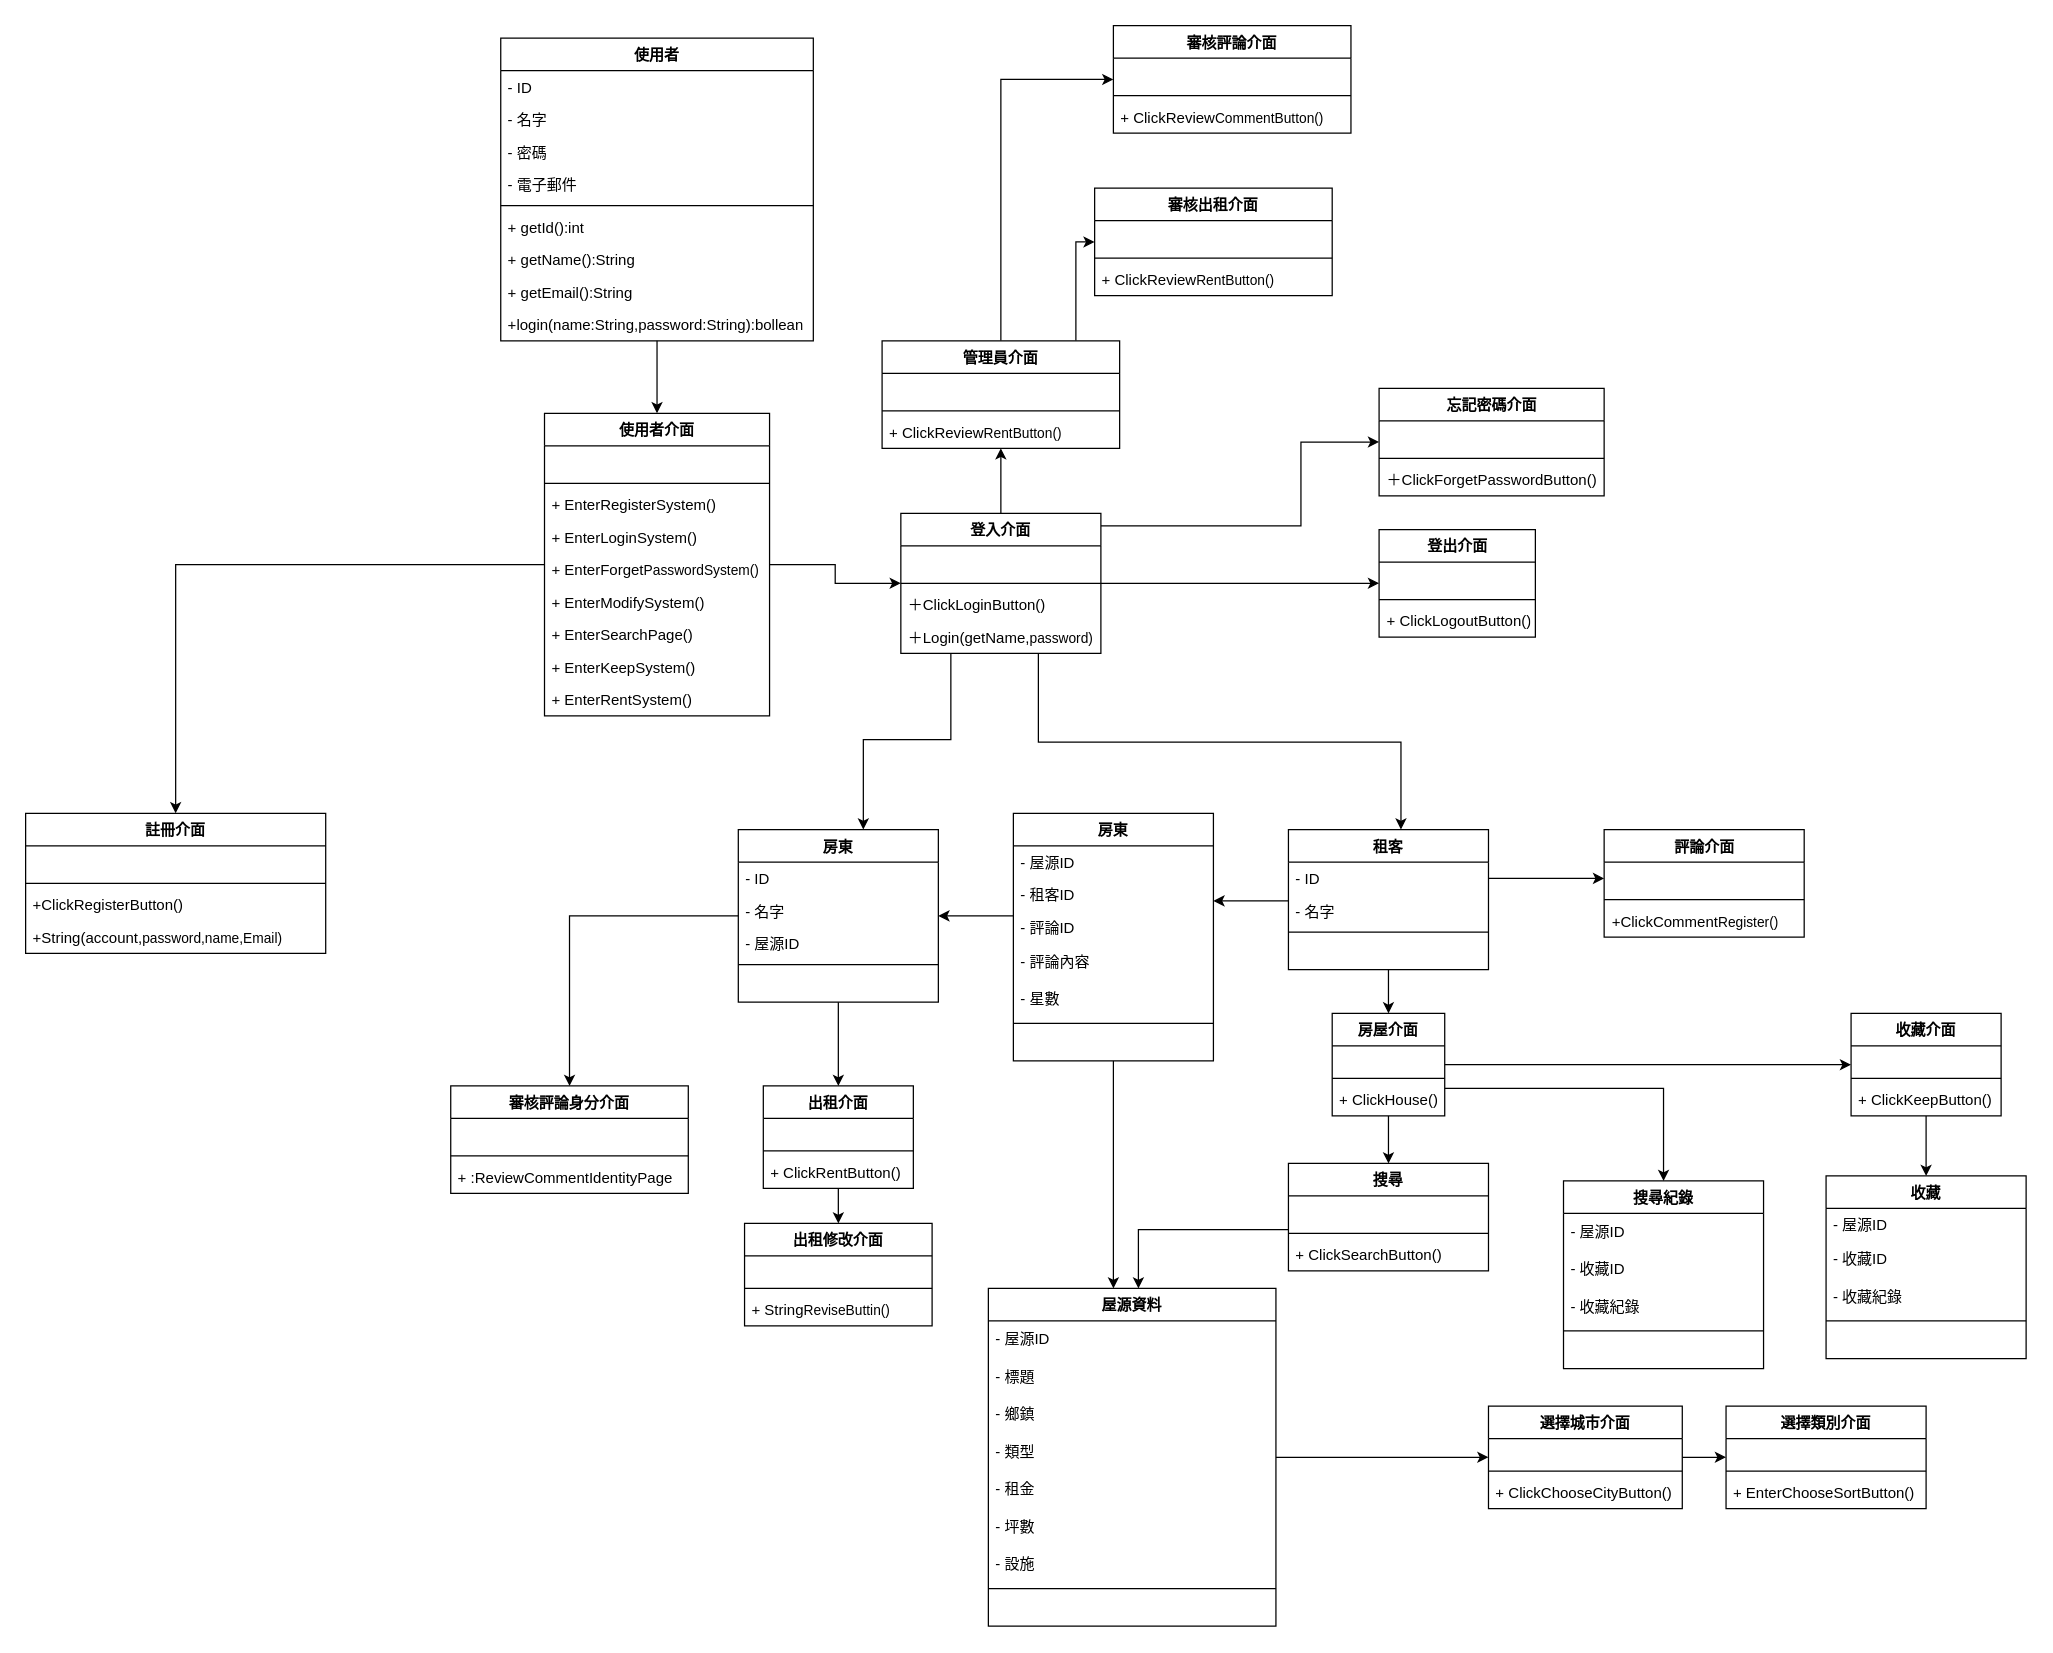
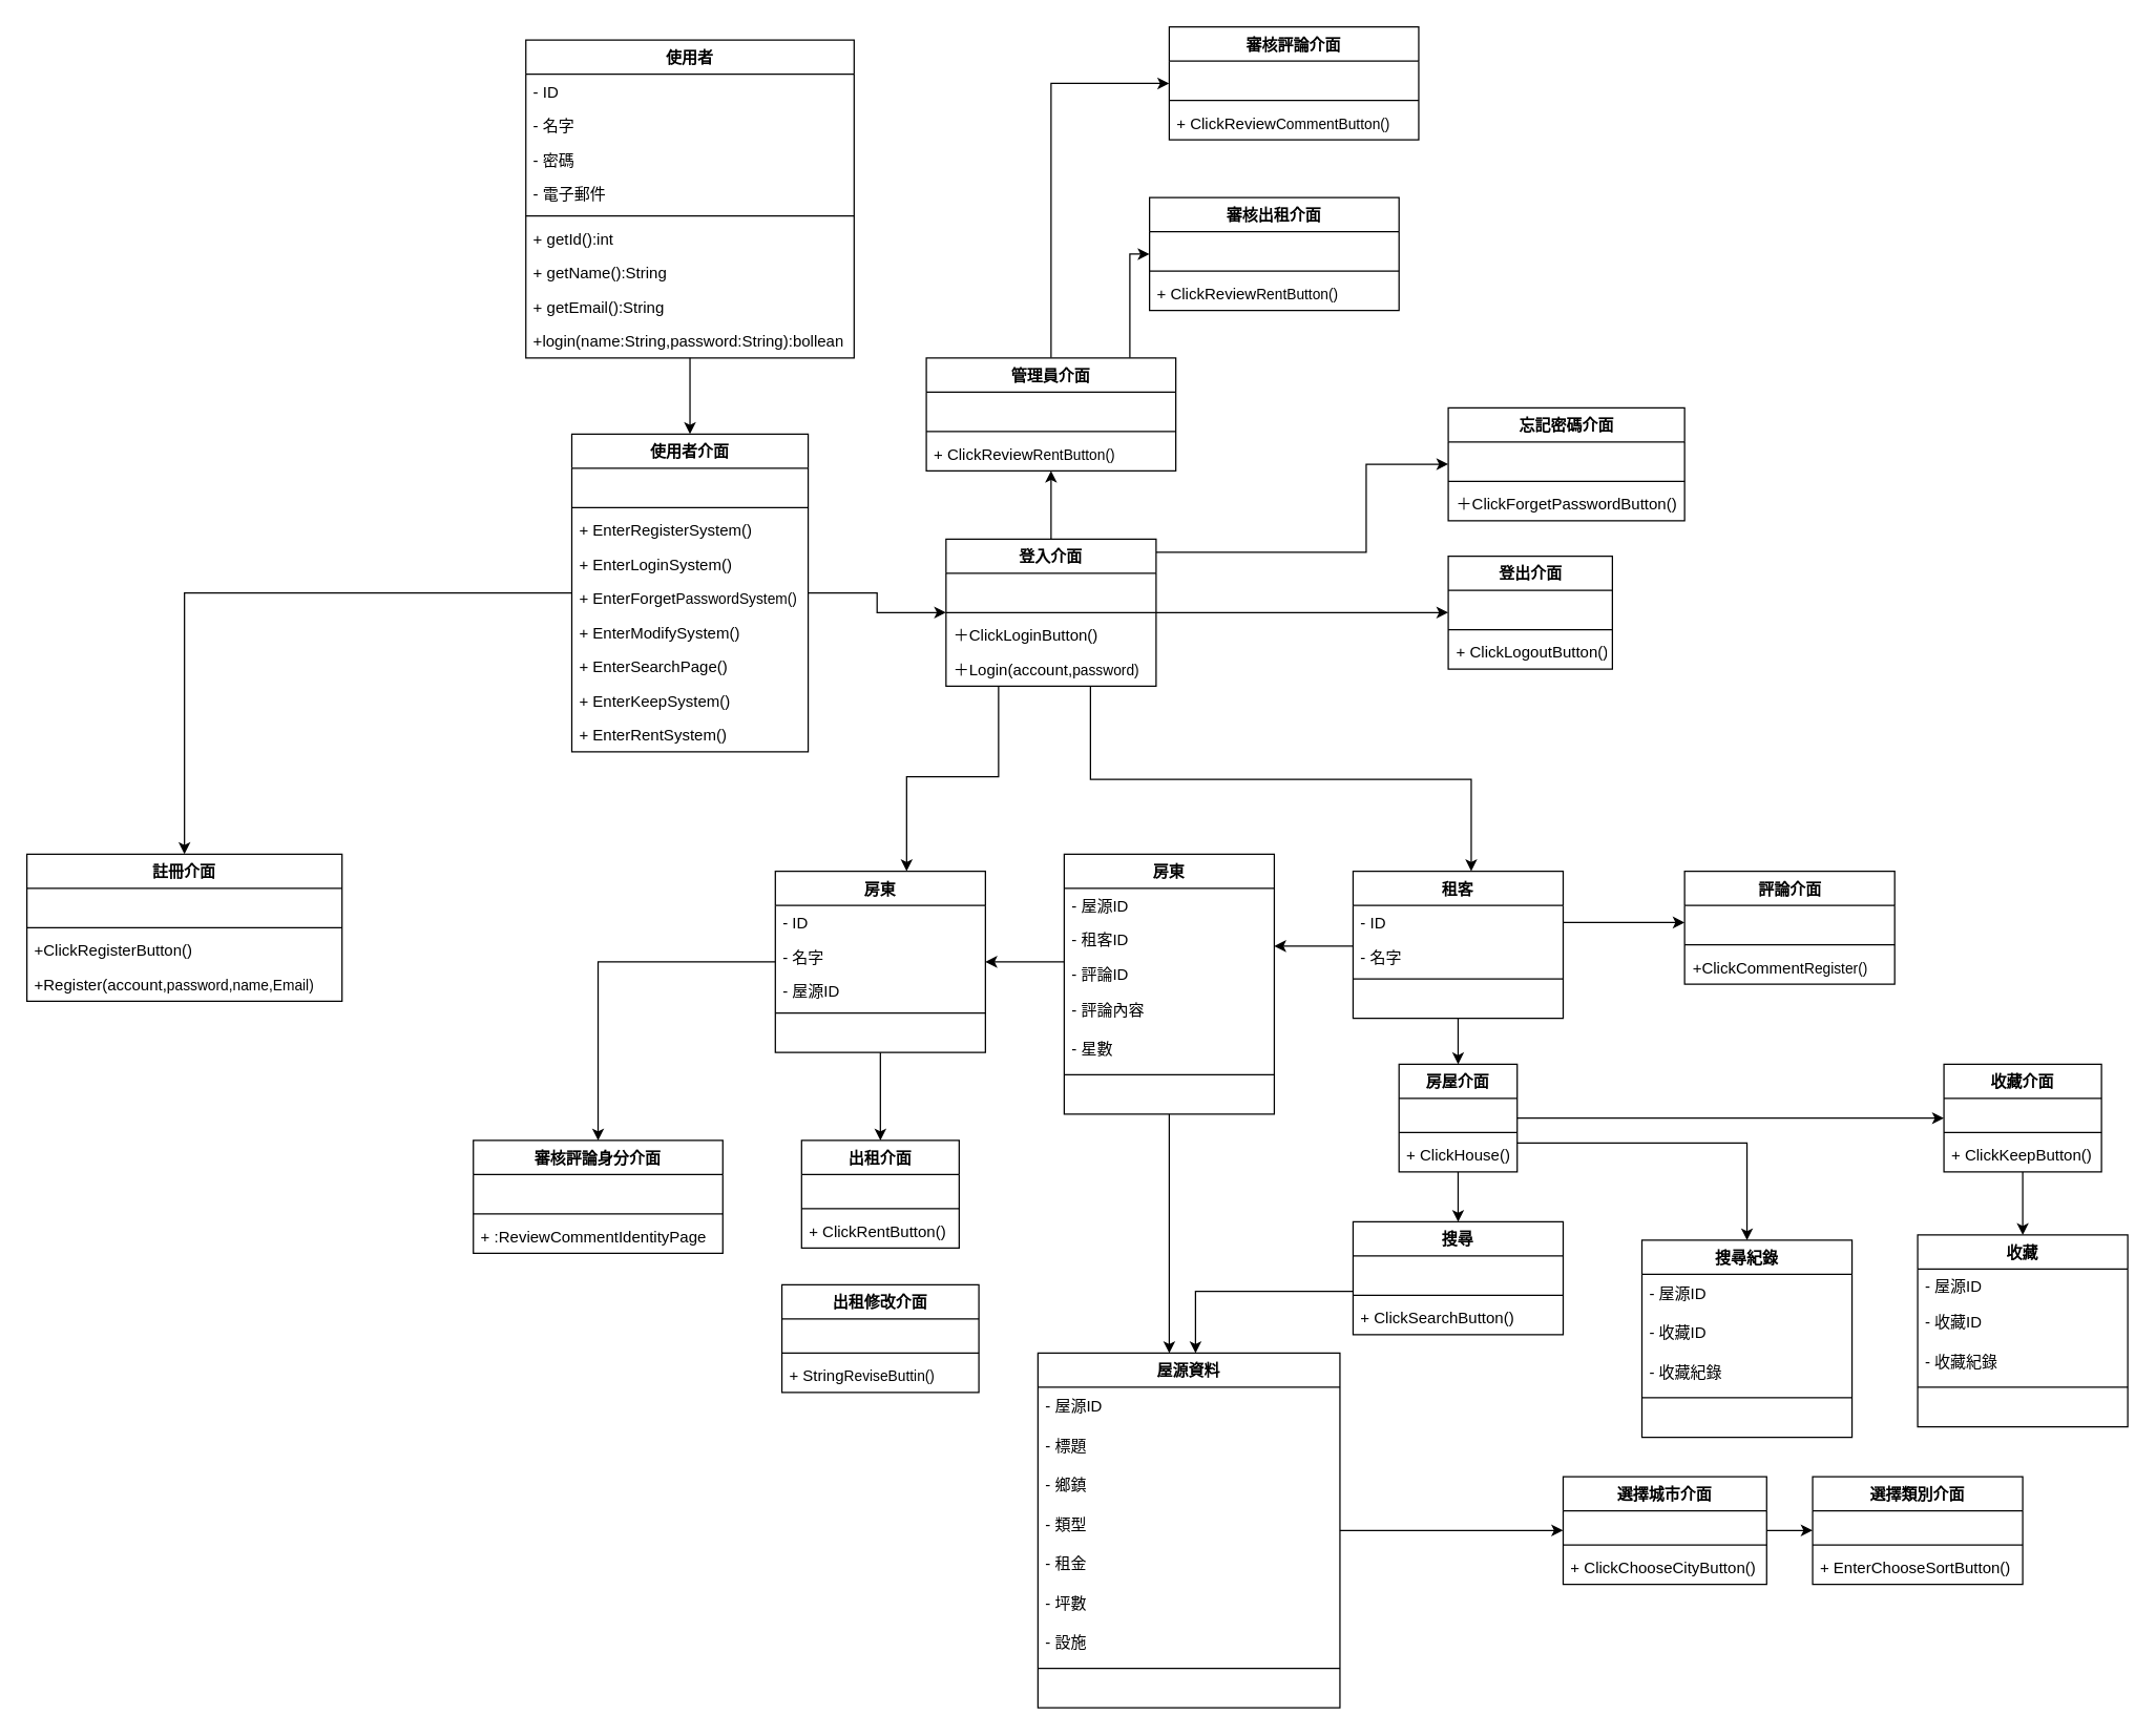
- <mxCell id="16" value="＋Login(getName,&lt;span style=&quot;font-size: 11px; text-align: center; background-color: initial;&quot;&gt;password)&lt;/span&gt;" style="text;strokeColor=none;fillColor=none;align=left;verticalAlign=top;spacingLeft=4;spacingRight=4;overflow=hidden;rotatable=0;points=[[0,0.5],[1,0.5]];portConstraint=eastwest;whiteSpace=wrap;html=1;" parent="12" vertex="1"><mxGeometry y="86" width="160" height="26" as="geometry" /></mxCell>
+ <mxCell id="16" value="＋Login(account,&lt;span style=&quot;font-size: 11px; text-align: center; background-color: initial;&quot;&gt;password)&lt;/span&gt;" style="text;strokeColor=none;fillColor=none;align=left;verticalAlign=top;spacingLeft=4;spacingRight=4;overflow=hidden;rotatable=0;points=[[0,0.5],[1,0.5]];portConstraint=eastwest;whiteSpace=wrap;html=1;" parent="12" vertex="1"><mxGeometry y="86" width="160" height="26" as="geometry" /></mxCell>
- <mxCell id="6" value="+String(account,&lt;span style=&quot;font-size: 11px; text-align: center; background-color: initial;&quot;&gt;password,name,Email)&lt;/span&gt;" style="text;strokeColor=none;fillColor=none;align=left;verticalAlign=top;spacingLeft=4;spacingRight=4;overflow=hidden;rotatable=0;points=[[0,0.5],[1,0.5]];portConstraint=eastwest;whiteSpace=wrap;html=1;" parent="2" vertex="1"><mxGeometry y="86" width="240" height="26" as="geometry" /></mxCell>
+ <mxCell id="6" value="+Register(account,&lt;span style=&quot;font-size: 11px; text-align: center; background-color: initial;&quot;&gt;password,name,Email)&lt;/span&gt;" style="text;strokeColor=none;fillColor=none;align=left;verticalAlign=top;spacingLeft=4;spacingRight=4;overflow=hidden;rotatable=0;points=[[0,0.5],[1,0.5]];portConstraint=eastwest;whiteSpace=wrap;html=1;" parent="2" vertex="1"><mxGeometry y="86" width="240" height="26" as="geometry" /></mxCell>
- <mxCell id="116" style="edgeStyle=orthogonalEdgeStyle;rounded=0;orthogonalLoop=1;jettySize=auto;html=1;" parent="1" source="117" target="51" edge="1"><mxGeometry relative="1" as="geometry" /></mxCell>
